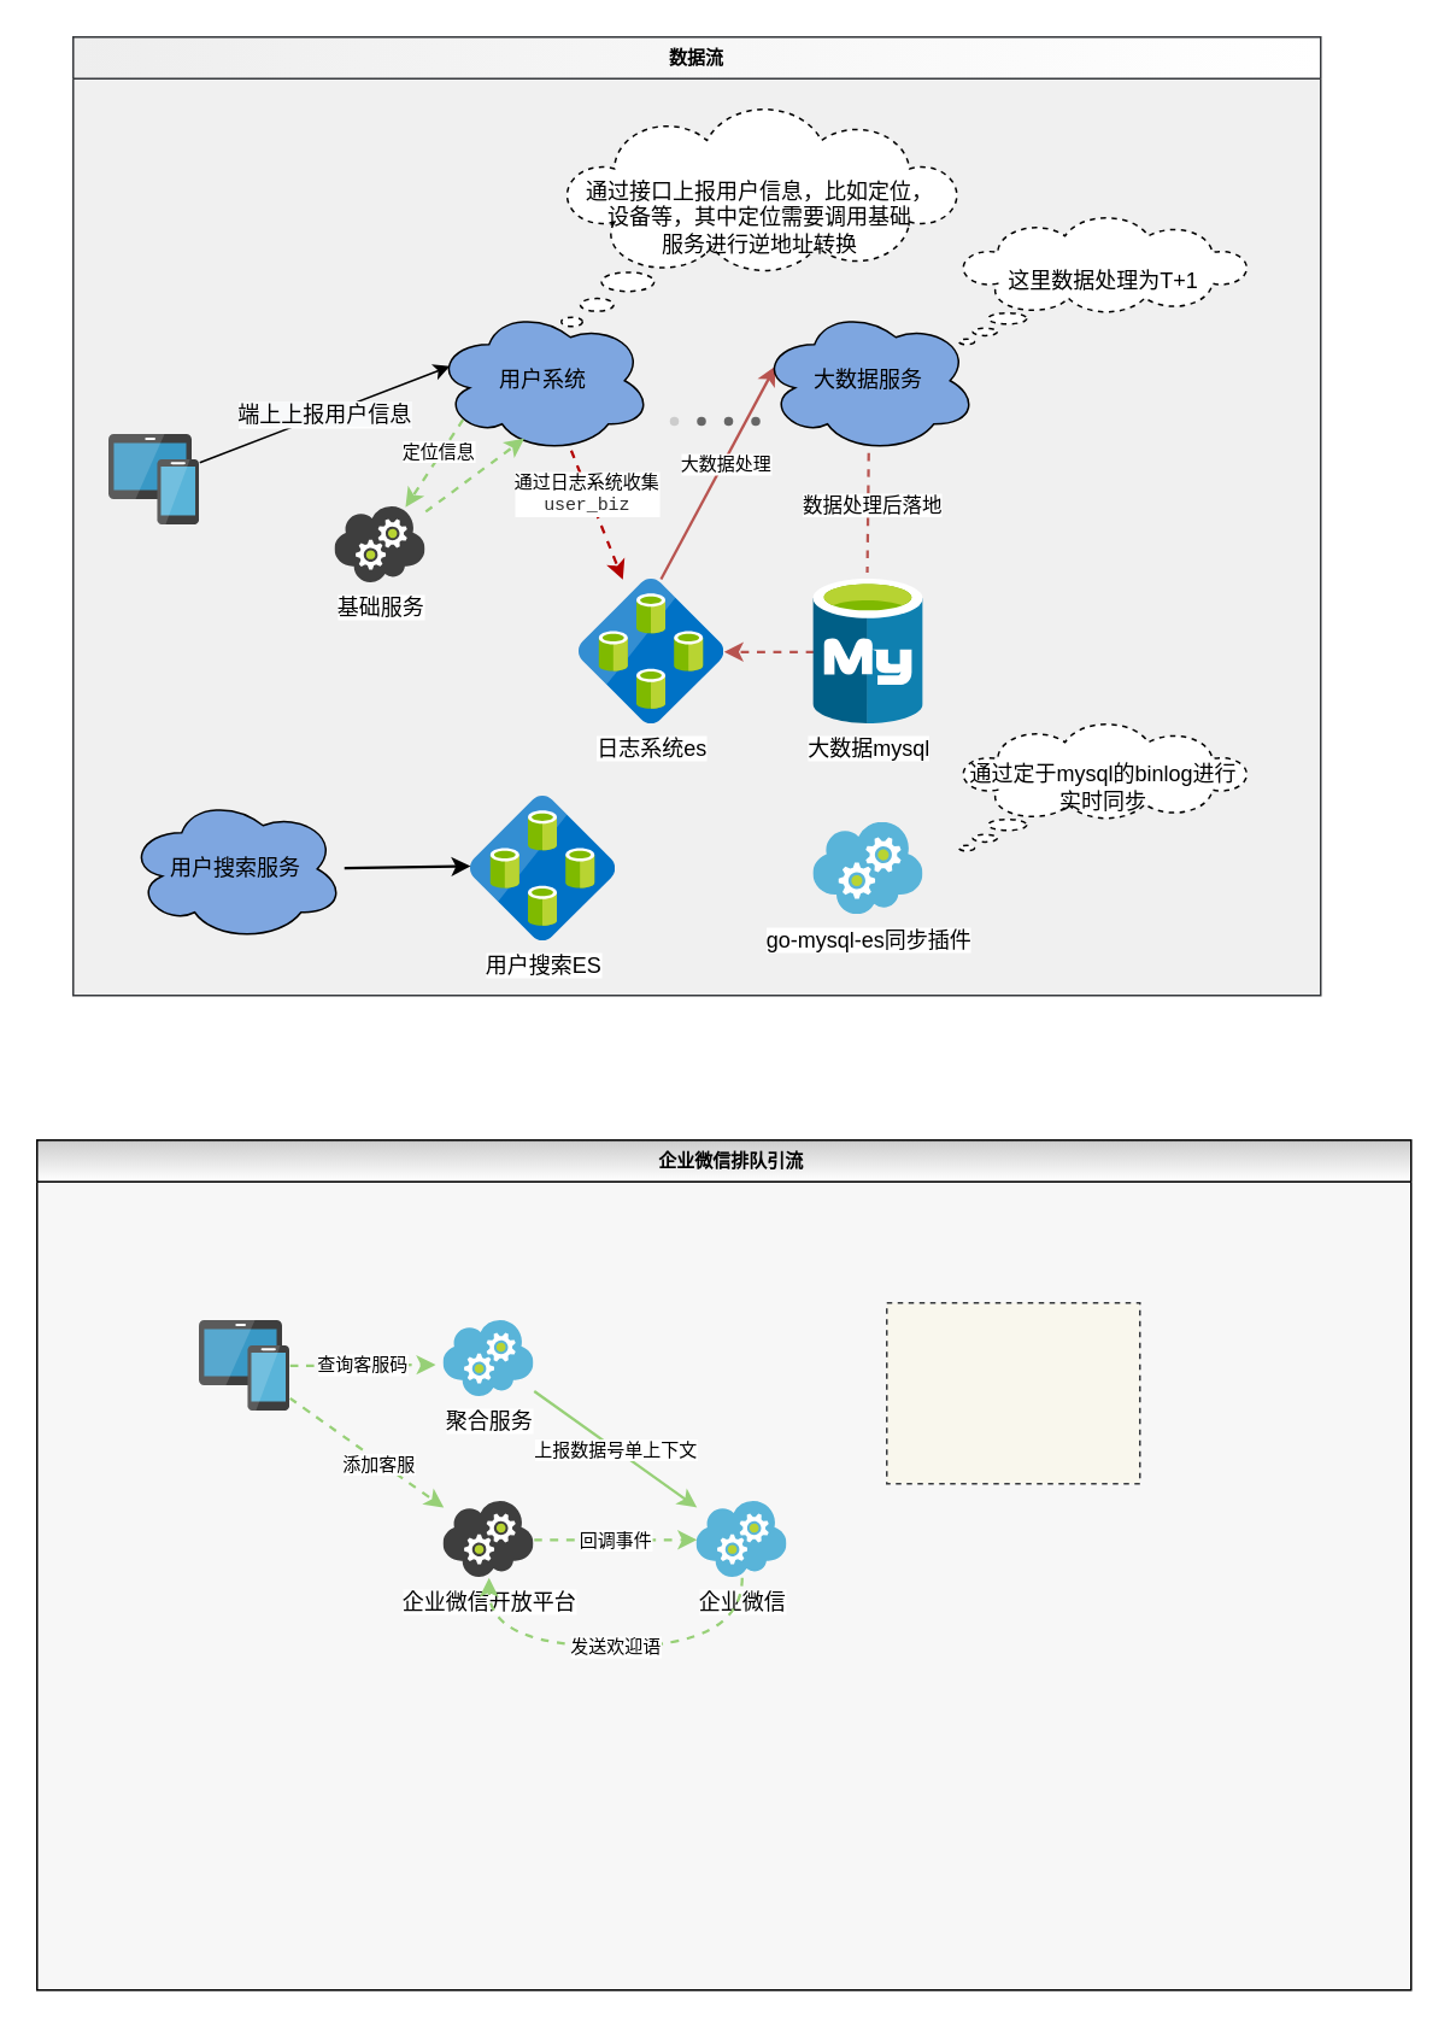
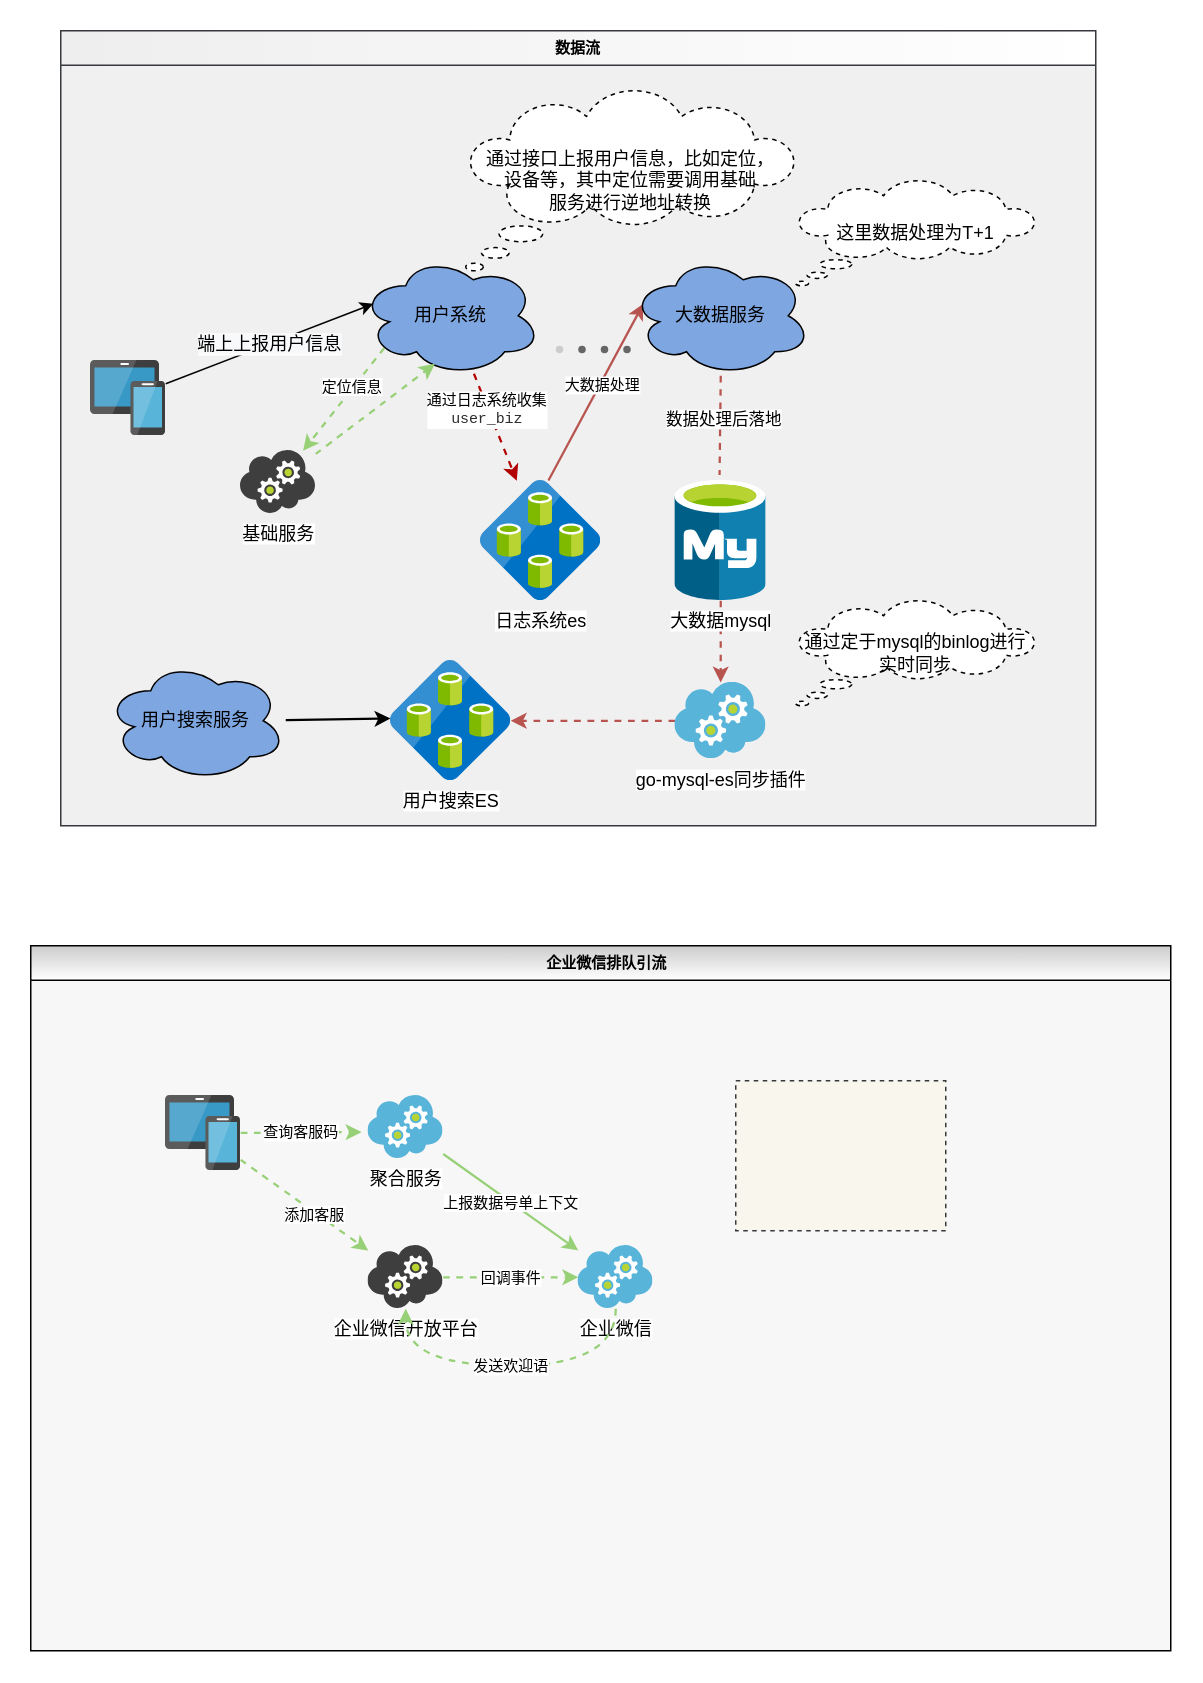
- <mxCell id="25" value="基础服务" style="aspect=fixed;html=1;points=[];align=center;image;fontSize=12;image=img/lib/mscae/Cloud_Service.svg;fillColor=#7EA6E0;rounded=0;" vertex="1" parent="1"><mxGeometry x="185" y="280" width="50" height="42" as="geometry" /></mxCell>
+ <mxCell id="25" value="基础服务" style="aspect=fixed;html=1;points=[];align=center;image;fontSize=12;image=img/lib/mscae/Cloud_Service.svg;fillColor=#7EA6E0;rounded=0;" vertex="1" parent="1"><mxGeometry x="160" y="300" width="50" height="42" as="geometry" /></mxCell>
- <mxCell id="15" style="edgeStyle=none;rounded=0;orthogonalLoop=1;jettySize=auto;html=1;strokeColor=#b85450;fillColor=#f8cecc;dashed=1;strokeWidth=1.5;curved=1;" edge="1" parent="1" source="16" target="17"><mxGeometry relative="1" as="geometry" /></mxCell>
+ <mxCell id="15" style="edgeStyle=none;rounded=0;orthogonalLoop=1;jettySize=auto;html=1;strokeColor=#b85450;fillColor=#f8cecc;dashed=1;strokeWidth=1.5;curved=1;" edge="1" parent="1" source="16" target="20"><mxGeometry relative="1" as="geometry" /></mxCell>
+ <mxCell id="19" style="edgeStyle=none;rounded=0;orthogonalLoop=1;jettySize=auto;html=1;strokeColor=#b85450;fillColor=#f8cecc;dashed=1;strokeWidth=1.5;curved=1;" edge="1" parent="1" source="20" target="18"><mxGeometry relative="1" as="geometry" /></mxCell>
